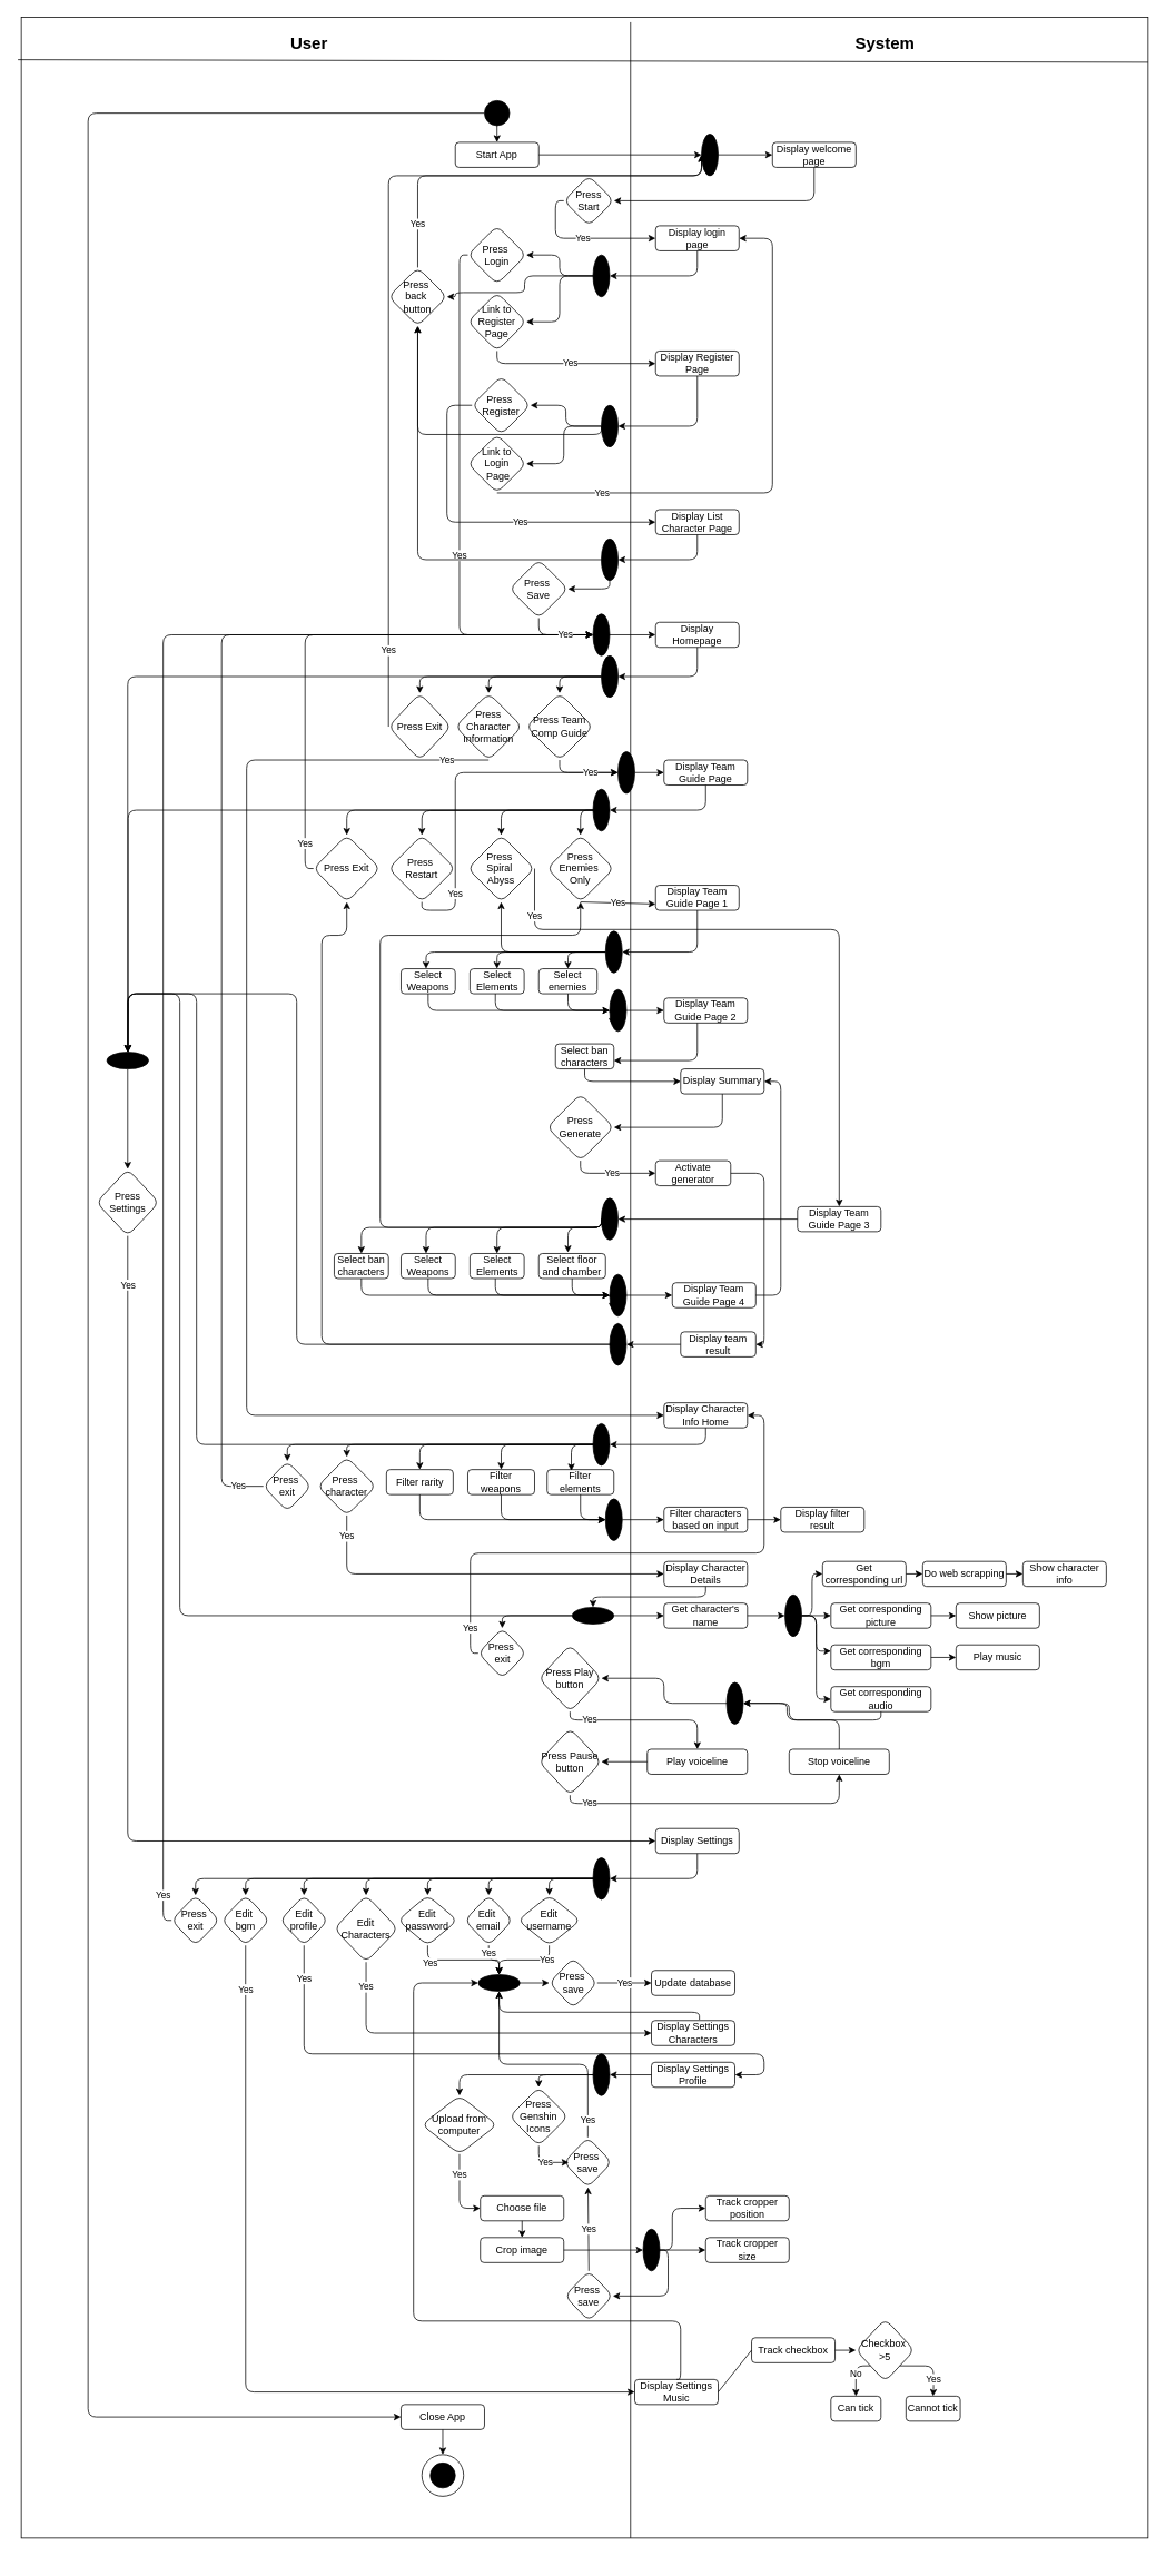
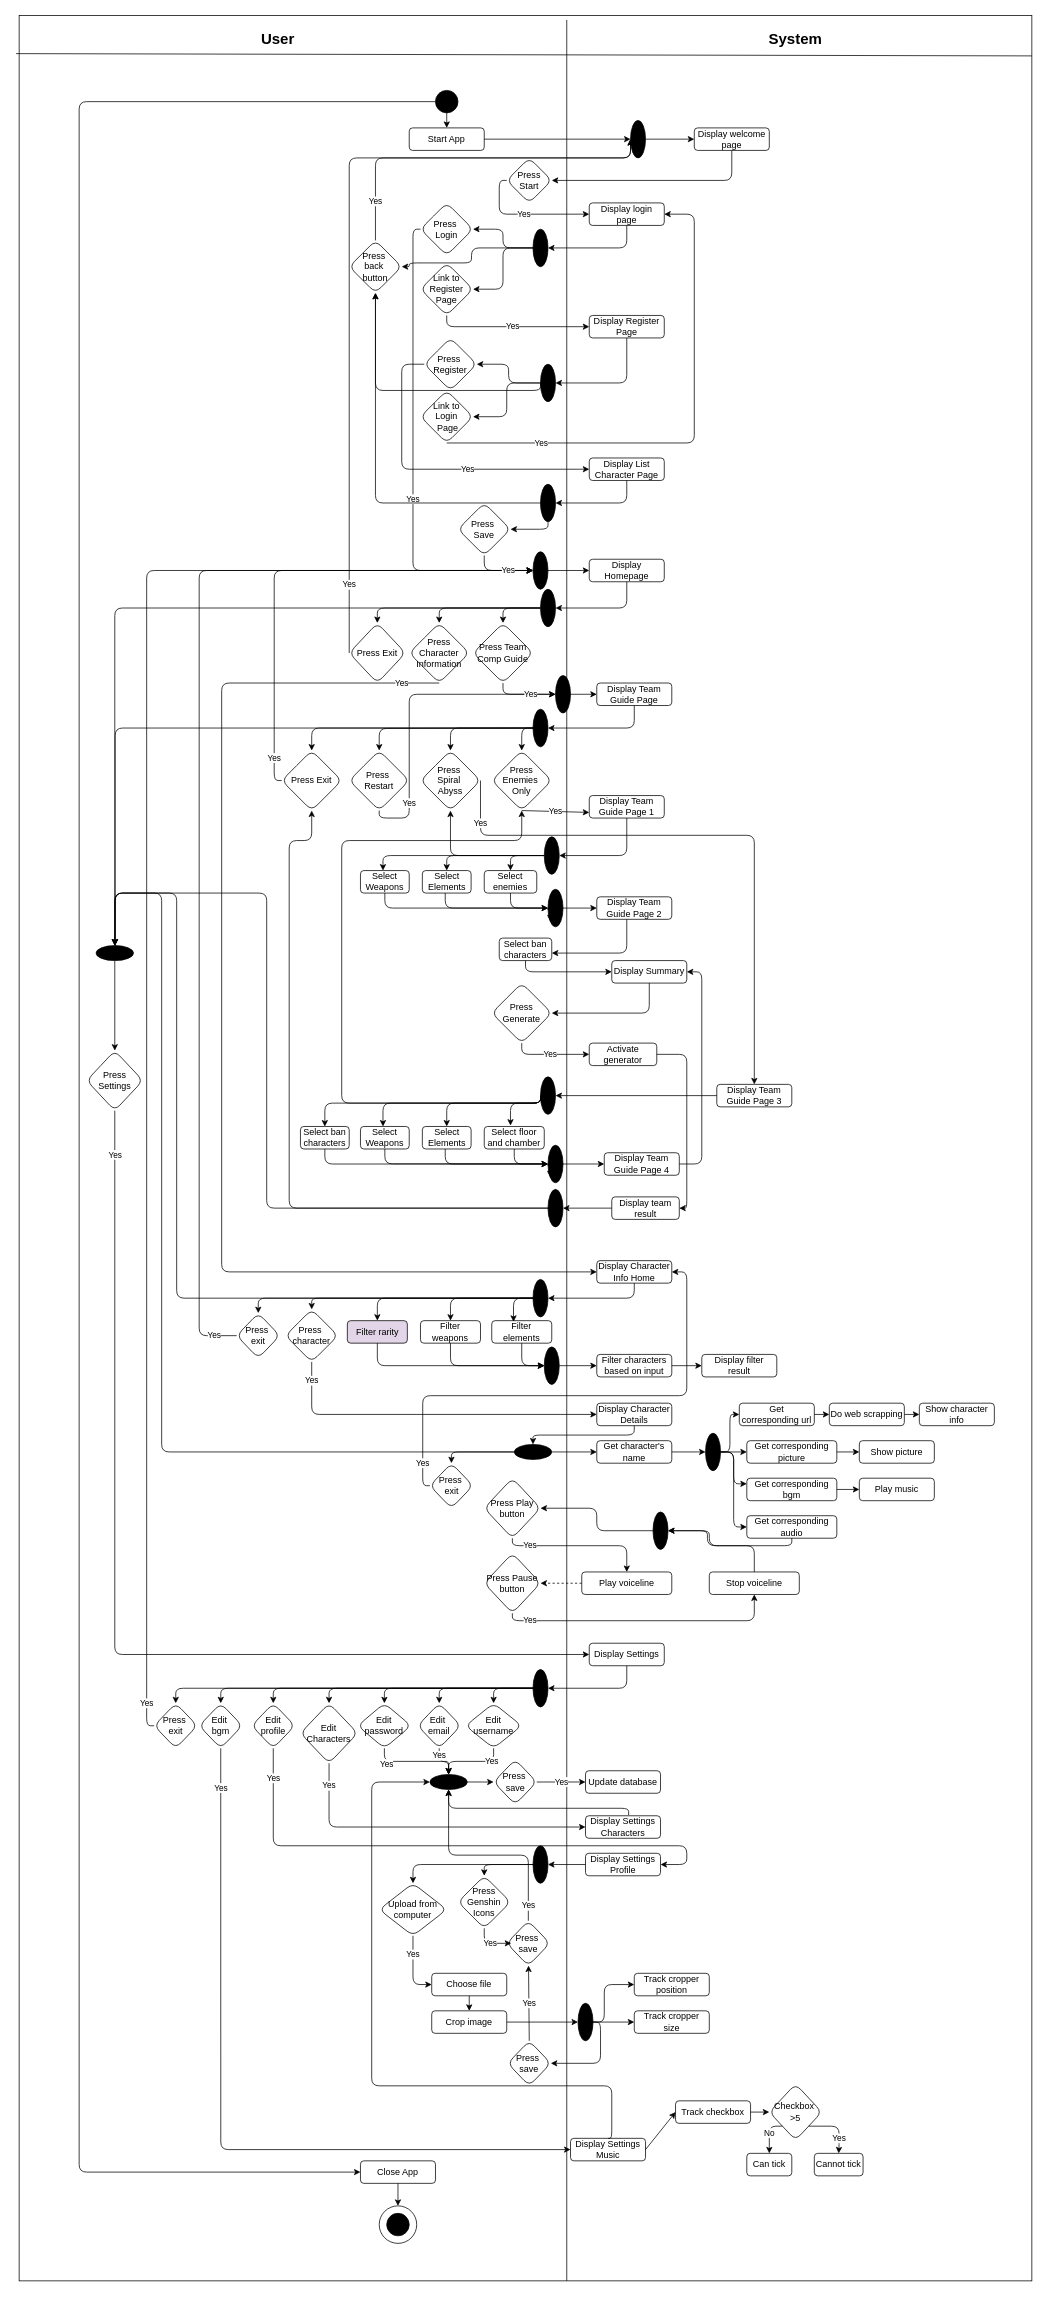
- <mxCell id="132" value="Filter rarity" style="rounded=1;whiteSpace=wrap;html=1;" vertex="1" parent="1"><mxGeometry x="462.5" y="1760" width="80" height="30" as="geometry" /></mxCell>
+ <mxCell id="132" value="Filter rarity" style="rounded=1;whiteSpace=wrap;html=1;fillColor=#e1d5e7;" vertex="1" parent="1"><mxGeometry x="462.5" y="1760" width="80" height="30" as="geometry" /></mxCell>
- <mxCell id="178" value="" style="endArrow=classic;html=1;rounded=1;exitX=0;exitY=0.5;exitDx=0;exitDy=0;entryX=1;entryY=0.5;entryDx=0;entryDy=0;" edge="1" parent="1" source="174" target="175"><mxGeometry width="50" height="50" relative="1" as="geometry"><mxPoint x="725" y="2100" as="sourcePoint" /><mxPoint x="775" y="2050" as="targetPoint" /></mxGeometry></mxCell>
+ <mxCell id="178" value="" style="endArrow=classic;html=1;rounded=1;exitX=0;exitY=0.5;exitDx=0;exitDy=0;entryX=1;entryY=0.5;entryDx=0;entryDy=0;dashed=1;" edge="1" parent="1" source="174" target="175"><mxGeometry width="50" height="50" relative="1" as="geometry"><mxPoint x="725" y="2100" as="sourcePoint" /><mxPoint x="775" y="2050" as="targetPoint" /></mxGeometry></mxCell>
- <mxCell id="255" value="" style="endArrow=none;html=1;rounded=1;exitX=1;exitY=0.5;exitDx=0;exitDy=0;entryX=0;entryY=0.5;entryDx=0;entryDy=0;" edge="1" parent="1" source="249" target="251"><mxGeometry width="50" height="50" relative="1" as="geometry"><mxPoint x="835" y="2820" as="sourcePoint" /><mxPoint x="885" y="2770" as="targetPoint" /></mxGeometry></mxCell>
+ <mxCell id="255" value="" style="endArrow=classic;html=1;rounded=1;exitX=1;exitY=0.5;exitDx=0;exitDy=0;entryX=0;entryY=0.5;entryDx=0;entryDy=0;" edge="1" parent="1" source="249" target="251"><mxGeometry width="50" height="50" relative="1" as="geometry"><mxPoint x="835" y="2820" as="sourcePoint" /><mxPoint x="885" y="2770" as="targetPoint" /></mxGeometry></mxCell>
